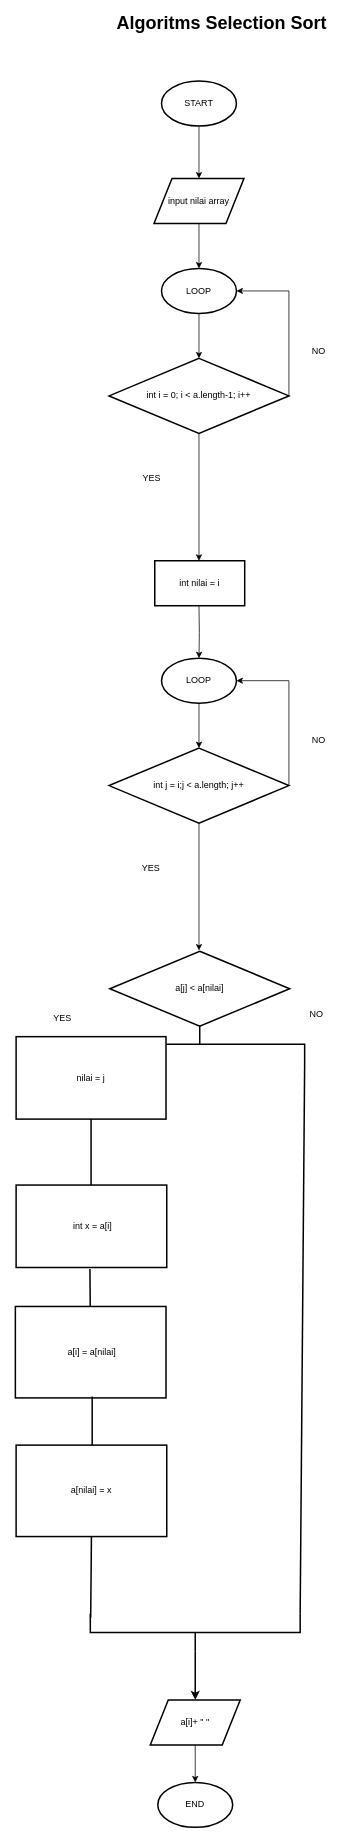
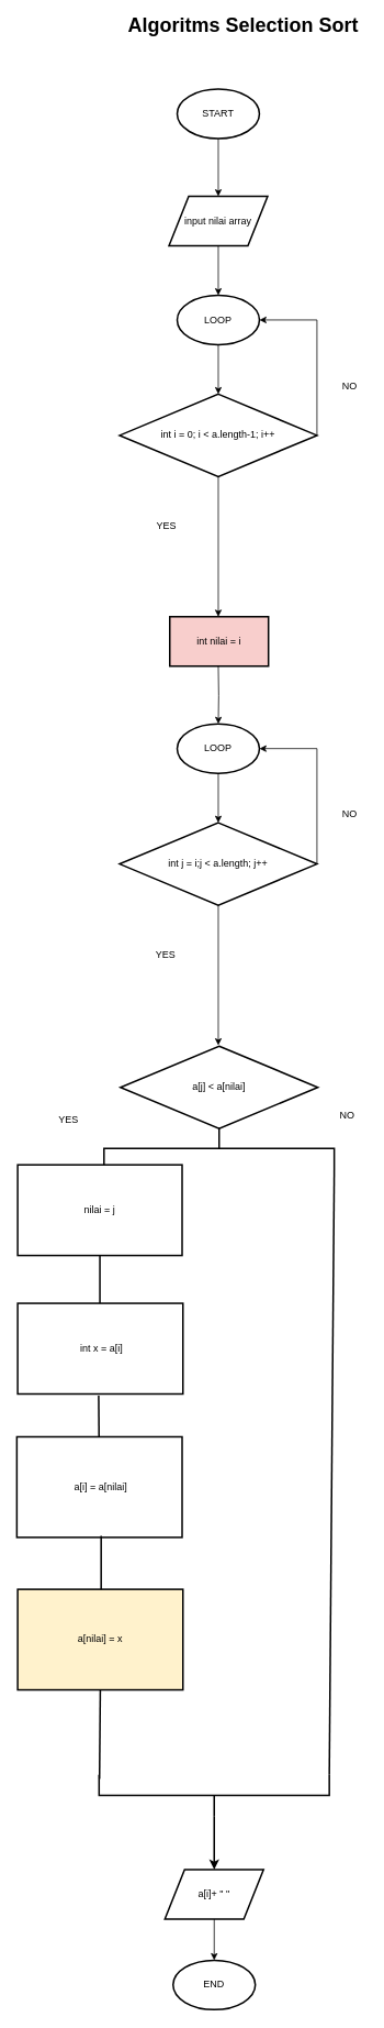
- <mxCell id="38" value="int nilai = i" style="rounded=0;whiteSpace=wrap;html=1;strokeWidth=2;" parent="1" vertex="1"><mxGeometry x="206" y="747" width="120" height="60" as="geometry" /></mxCell>
+ <mxCell id="38" value="int nilai = i" style="rounded=0;whiteSpace=wrap;html=1;strokeWidth=2;fillColor=#f8cecc;" parent="1" vertex="1"><mxGeometry x="206" y="747" width="120" height="60" as="geometry" /></mxCell>
- <mxCell id="29" value="nilai = j" style="rounded=0;whiteSpace=wrap;html=1;strokeWidth=2;" parent="1" vertex="1"><mxGeometry x="21" y="1382" width="200" height="110" as="geometry" /></mxCell>
+ <mxCell id="29" value="nilai = j" style="rounded=0;whiteSpace=wrap;html=1;strokeWidth=2;" parent="1" vertex="1"><mxGeometry x="21" y="1412" width="200" height="110" as="geometry" /></mxCell>
- <mxCell id="36" value="a[nilai] = x" style="rounded=0;whiteSpace=wrap;html=1;strokeWidth=2;" parent="1" vertex="1"><mxGeometry x="21" y="1927" width="201" height="122" as="geometry" /></mxCell>
+ <mxCell id="36" value="a[nilai] = x" style="rounded=0;whiteSpace=wrap;html=1;strokeWidth=2;fillColor=#fff2cc;" parent="1" vertex="1"><mxGeometry x="21" y="1927" width="201" height="122" as="geometry" /></mxCell>
